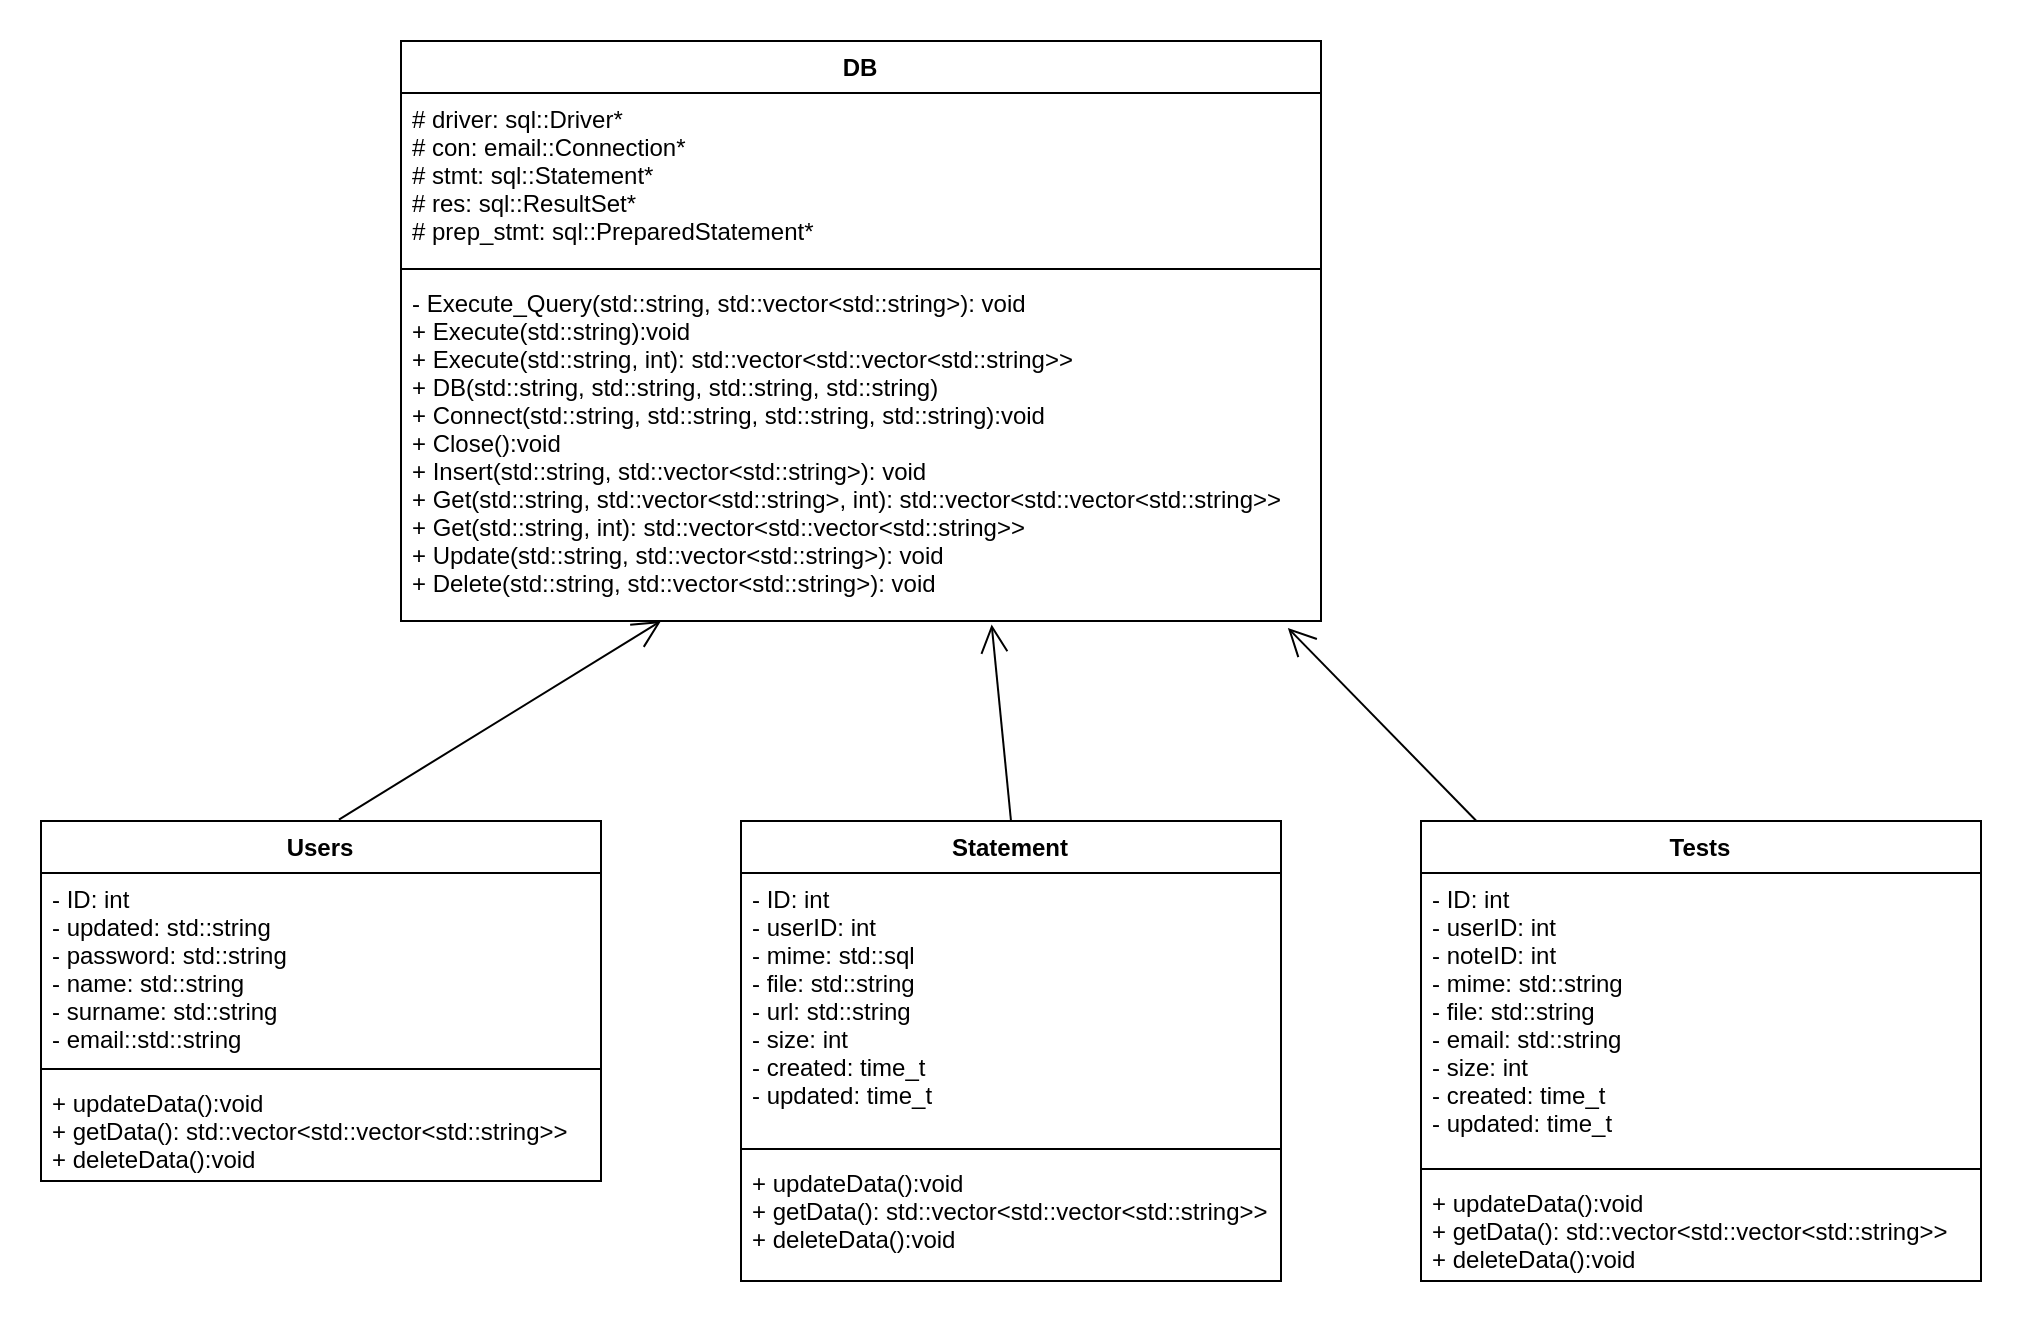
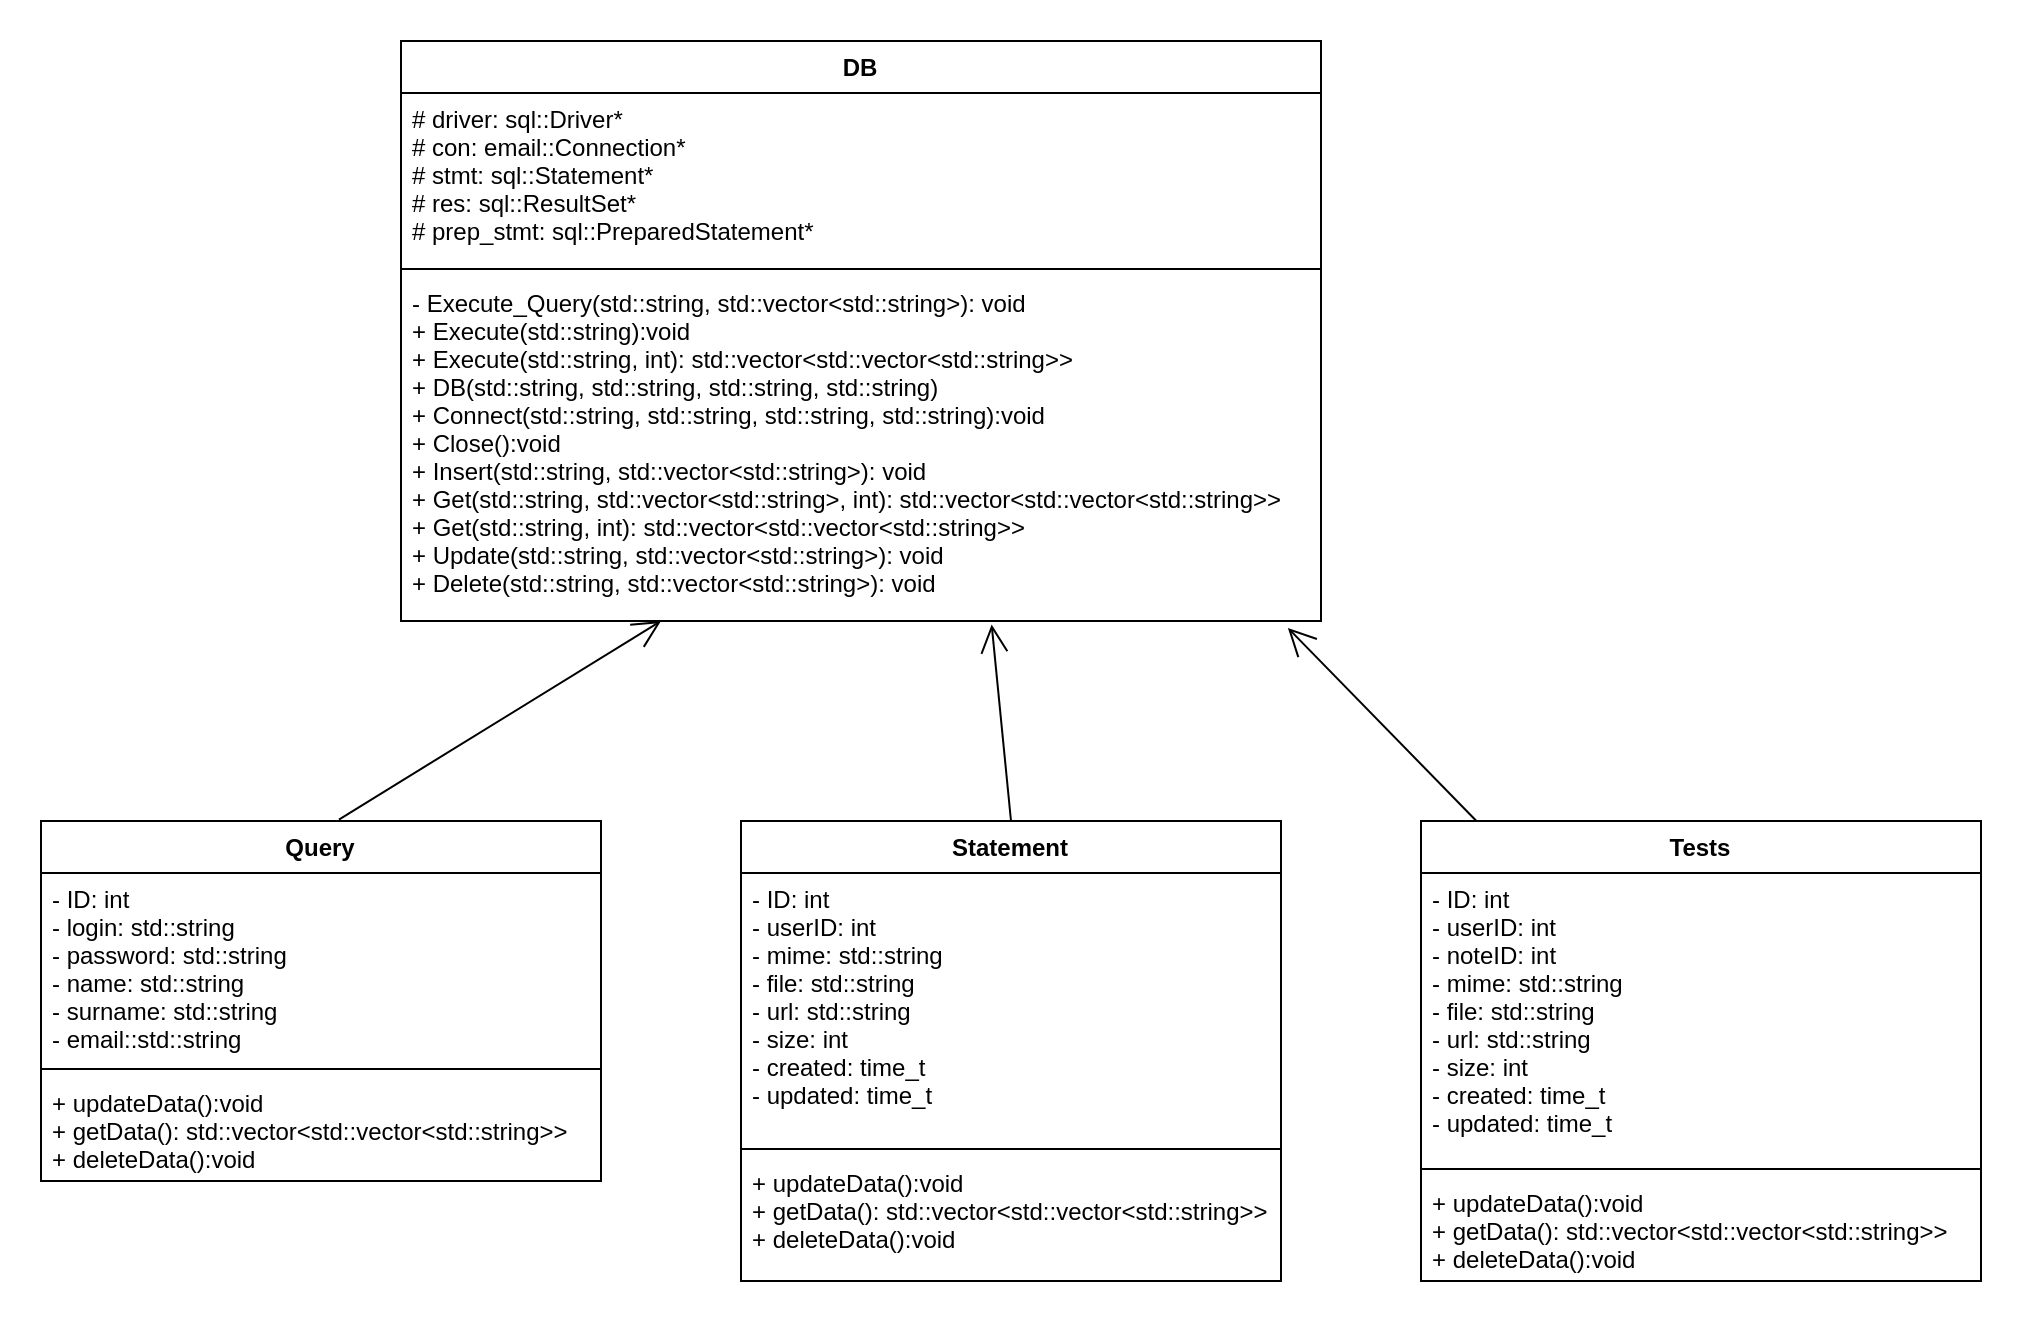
- <mxCell id="6" value="Users" style="swimlane;fontStyle=1;align=center;verticalAlign=top;childLayout=stackLayout;horizontal=1;startSize=26;horizontalStack=0;resizeParent=1;resizeParentMax=0;resizeLast=0;collapsible=1;marginBottom=0;" vertex="1" parent="1"><mxGeometry x="20" y="410" width="280" height="180" as="geometry" /></mxCell>
+ <mxCell id="6" value="Query" style="swimlane;fontStyle=1;align=center;verticalAlign=top;childLayout=stackLayout;horizontal=1;startSize=26;horizontalStack=0;resizeParent=1;resizeParentMax=0;resizeLast=0;collapsible=1;marginBottom=0;" vertex="1" parent="1"><mxGeometry x="20" y="410" width="280" height="180" as="geometry" /></mxCell>
- <mxCell id="7" value="- ID: int&#10;- updated: std::string&#10;- password: std::string&#10;- name: std::string&#10;- surname: std::string&#10;- email::std::string" style="text;strokeColor=none;fillColor=none;align=left;verticalAlign=top;spacingLeft=4;spacingRight=4;overflow=hidden;rotatable=0;points=[[0,0.5],[1,0.5]];portConstraint=eastwest;" vertex="1" parent="6"><mxGeometry y="26" width="280" height="94" as="geometry" /></mxCell>
+ <mxCell id="7" value="- ID: int&#10;- login: std::string&#10;- password: std::string&#10;- name: std::string&#10;- surname: std::string&#10;- email::std::string" style="text;strokeColor=none;fillColor=none;align=left;verticalAlign=top;spacingLeft=4;spacingRight=4;overflow=hidden;rotatable=0;points=[[0,0.5],[1,0.5]];portConstraint=eastwest;" vertex="1" parent="6"><mxGeometry y="26" width="280" height="94" as="geometry" /></mxCell>
- <mxCell id="11" value="- ID: int&#10;- userID: int&#10;- mime: std::sql&#10;- file: std::string&#10;- url: std::string&#10;- size: int&#10;- created: time_t&#10;- updated: time_t&#10;" style="text;strokeColor=none;fillColor=none;align=left;verticalAlign=top;spacingLeft=4;spacingRight=4;overflow=hidden;rotatable=0;points=[[0,0.5],[1,0.5]];portConstraint=eastwest;" vertex="1" parent="10"><mxGeometry y="26" width="270" height="134" as="geometry" /></mxCell>
+ <mxCell id="11" value="- ID: int&#10;- userID: int&#10;- mime: std::string&#10;- file: std::string&#10;- url: std::string&#10;- size: int&#10;- created: time_t&#10;- updated: time_t&#10;" style="text;strokeColor=none;fillColor=none;align=left;verticalAlign=top;spacingLeft=4;spacingRight=4;overflow=hidden;rotatable=0;points=[[0,0.5],[1,0.5]];portConstraint=eastwest;" vertex="1" parent="10"><mxGeometry y="26" width="270" height="134" as="geometry" /></mxCell>
- <mxCell id="15" value="- ID: int&#10;- userID: int&#10;- noteID: int&#10;- mime: std::string&#10;- file: std::string&#10;- email: std::string&#10;- size: int&#10;- created: time_t&#10;- updated: time_t&#10;" style="text;strokeColor=none;fillColor=none;align=left;verticalAlign=top;spacingLeft=4;spacingRight=4;overflow=hidden;rotatable=0;points=[[0,0.5],[1,0.5]];portConstraint=eastwest;" vertex="1" parent="14"><mxGeometry y="26" width="280" height="144" as="geometry" /></mxCell>
+ <mxCell id="15" value="- ID: int&#10;- userID: int&#10;- noteID: int&#10;- mime: std::string&#10;- file: std::string&#10;- url: std::string&#10;- size: int&#10;- created: time_t&#10;- updated: time_t&#10;" style="text;strokeColor=none;fillColor=none;align=left;verticalAlign=top;spacingLeft=4;spacingRight=4;overflow=hidden;rotatable=0;points=[[0,0.5],[1,0.5]];portConstraint=eastwest;" vertex="1" parent="14"><mxGeometry y="26" width="280" height="144" as="geometry" /></mxCell>
